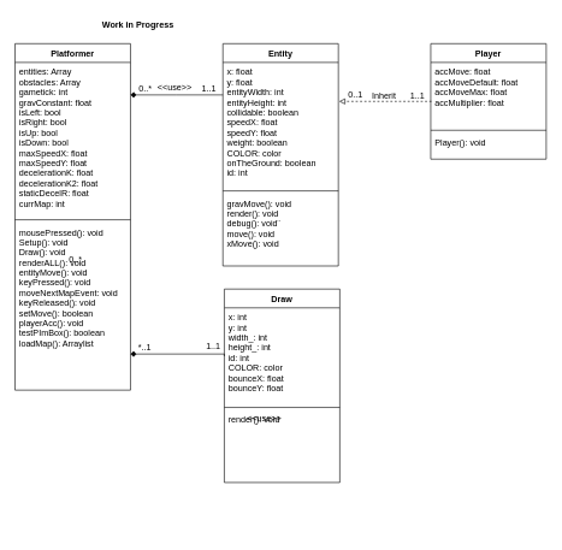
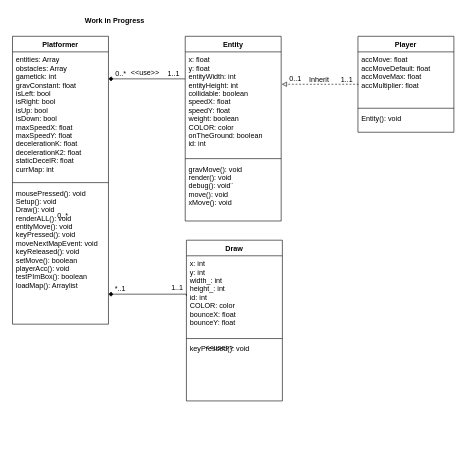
- <mxCell id="9" value="Player(): void" style="text;align=left;verticalAlign=top;spacingLeft=4;spacingRight=4;overflow=hidden;rotatable=0;points=[[0,0.5],[1,0.5]];portConstraint=eastwest;" parent="6" vertex="1"><mxGeometry y="124" width="160" height="26" as="geometry" /></mxCell>
+ <mxCell id="9" value="Entity(): void" style="text;align=left;verticalAlign=top;spacingLeft=4;spacingRight=4;overflow=hidden;rotatable=0;points=[[0,0.5],[1,0.5]];portConstraint=eastwest;" parent="6" vertex="1"><mxGeometry y="124" width="160" height="26" as="geometry" /></mxCell>
- <mxCell id="25" value="render(): void" style="text;align=left;verticalAlign=top;spacingLeft=4;spacingRight=4;overflow=hidden;rotatable=0;points=[[0,0.5],[1,0.5]];portConstraint=eastwest;" parent="22" vertex="1"><mxGeometry y="168" width="160" height="100" as="geometry" /></mxCell>
+ <mxCell id="25" value="keyPressed(): void" style="text;align=left;verticalAlign=top;spacingLeft=4;spacingRight=4;overflow=hidden;rotatable=0;points=[[0,0.5],[1,0.5]];portConstraint=eastwest;" parent="22" vertex="1"><mxGeometry y="168" width="160" height="100" as="geometry" /></mxCell>
